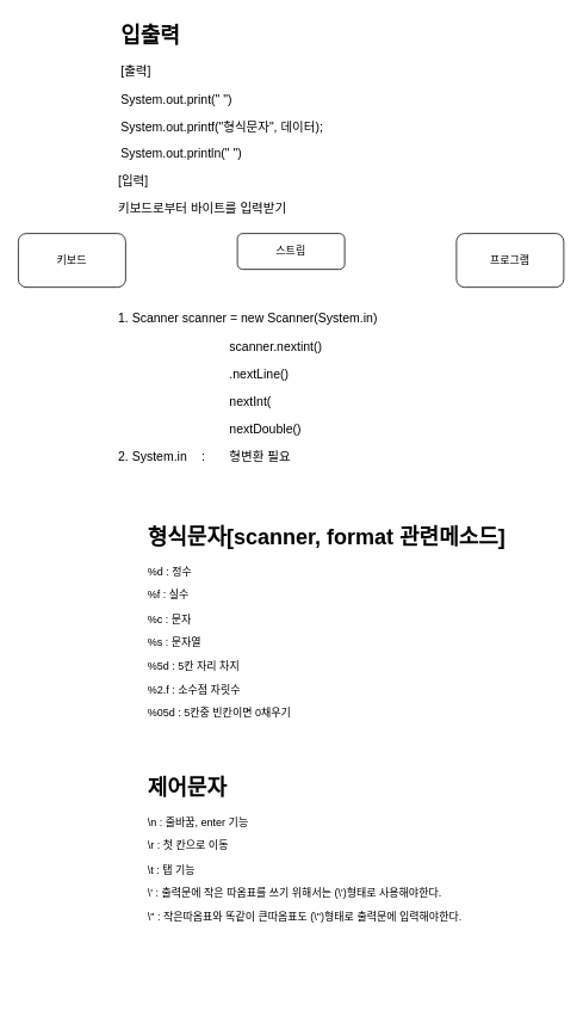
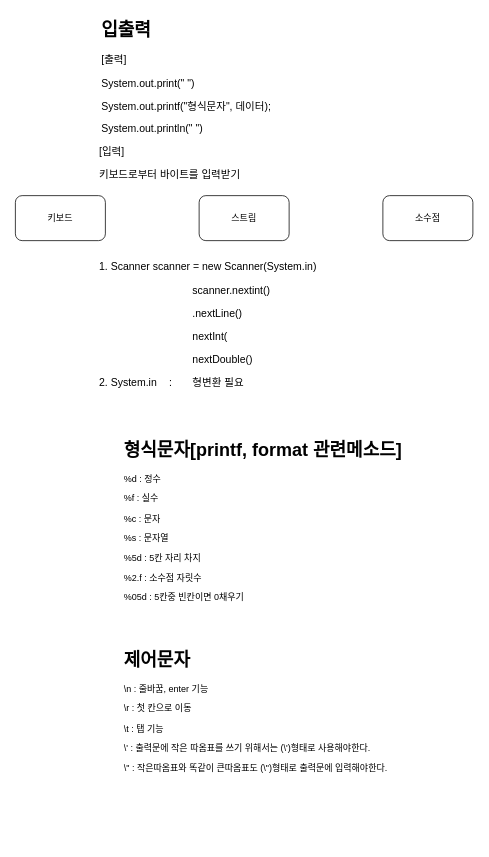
- <mxCell id="4" value="스트림" style="rounded=1;whiteSpace=wrap;html=1;" parent="1" vertex="1"><mxGeometry x="265" y="260" width="120" height="40" as="geometry" /></mxCell>
+ <mxCell id="4" value="스트림" style="rounded=1;whiteSpace=wrap;html=1;" parent="1" vertex="1"><mxGeometry x="265" y="260" width="120" height="60" as="geometry" /></mxCell>
- <mxCell id="5" value="프로그램" style="rounded=1;whiteSpace=wrap;html=1;" parent="1" vertex="1"><mxGeometry x="510" y="260" width="120" height="60" as="geometry" /></mxCell>
+ <mxCell id="5" value="소수점" style="rounded=1;whiteSpace=wrap;html=1;" parent="1" vertex="1"><mxGeometry x="510" y="260" width="120" height="60" as="geometry" /></mxCell>
- <mxCell id="7" value="&lt;h1&gt;형식문자[scanner, format 관련메소드]&lt;/h1&gt;&lt;p&gt;%d : 정수&lt;/p&gt;&lt;p&gt;%f : 실수&lt;/p&gt;&lt;p&gt;%c : 문자&lt;/p&gt;&lt;p&gt;%s : 문자열&lt;/p&gt;&lt;p&gt;%5d : 5칸 자리 차지&lt;/p&gt;&lt;p&gt;%2.f : 소수점 자릿수&lt;/p&gt;&lt;p&gt;%05d : 5칸중 빈칸이면 0채우기&lt;/p&gt;" style="text;html=1;strokeColor=none;fillColor=none;spacing=5;spacingTop=-20;whiteSpace=wrap;overflow=hidden;rounded=0;" parent="1" vertex="1"><mxGeometry x="160" y="580" width="456" height="355" as="geometry" /></mxCell>
+ <mxCell id="7" value="&lt;h1&gt;형식문자[printf, format 관련메소드]&lt;/h1&gt;&lt;p&gt;%d : 정수&lt;/p&gt;&lt;p&gt;%f : 실수&lt;/p&gt;&lt;p&gt;%c : 문자&lt;/p&gt;&lt;p&gt;%s : 문자열&lt;/p&gt;&lt;p&gt;%5d : 5칸 자리 차지&lt;/p&gt;&lt;p&gt;%2.f : 소수점 자릿수&lt;/p&gt;&lt;p&gt;%05d : 5칸중 빈칸이면 0채우기&lt;/p&gt;" style="text;html=1;strokeColor=none;fillColor=none;spacing=5;spacingTop=-20;whiteSpace=wrap;overflow=hidden;rounded=0;" parent="1" vertex="1"><mxGeometry x="160" y="580" width="456" height="355" as="geometry" /></mxCell>
